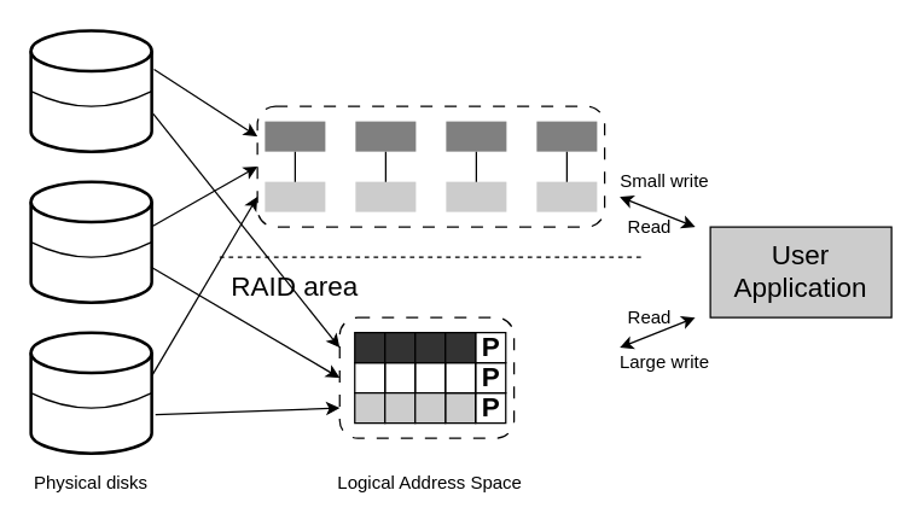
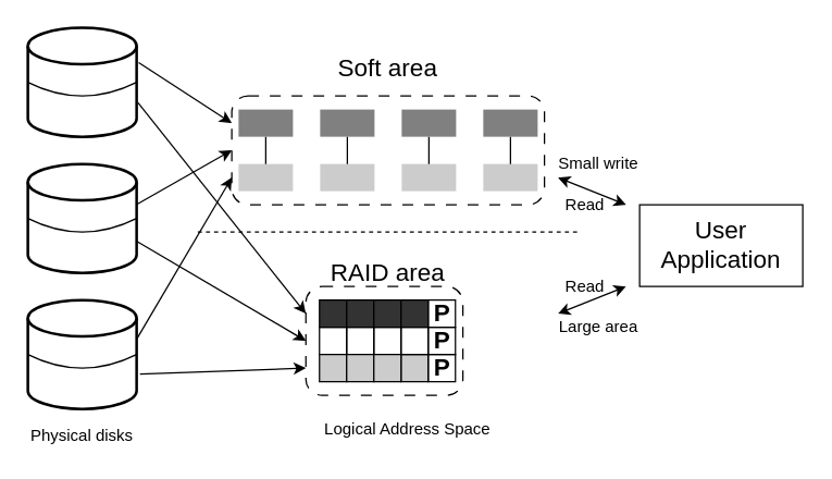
+ <mxCell id="20" value="Soft area" style="rounded=0;whiteSpace=wrap;html=1;fillColor=none;strokeColor=none;fontSize=18;" vertex="1" parent="1"><mxGeometry x="244.5" y="40" width="80" height="20" as="geometry" /></mxCell>
- <mxCell id="46" value="User Application" style="rounded=0;whiteSpace=wrap;html=1;fontSize=18;fillColor=#cccccc;" vertex="1" parent="1"><mxGeometry x="470" y="150" width="120" height="60" as="geometry" /></mxCell>
+ <mxCell id="46" value="User Application" style="rounded=0;whiteSpace=wrap;html=1;fontSize=18;" vertex="1" parent="1"><mxGeometry x="470" y="150" width="120" height="60" as="geometry" /></mxCell>
- <mxCell id="25" value="RAID area" style="rounded=0;whiteSpace=wrap;html=1;fillColor=none;strokeColor=none;fontSize=18;" vertex="1" parent="1"><mxGeometry x="144.5" y="180" width="100" height="20" as="geometry" /></mxCell>
+ <mxCell id="25" value="RAID area" style="rounded=0;whiteSpace=wrap;html=1;fillColor=none;strokeColor=none;fontSize=18;" vertex="1" parent="1"><mxGeometry x="234.5" y="190" width="100" height="20" as="geometry" /></mxCell>
- <mxCell id="50" value="Large write" style="rounded=0;whiteSpace=wrap;html=1;fillColor=none;strokeColor=none;" vertex="1" parent="1"><mxGeometry x="400" y="230" width="80" height="20" as="geometry" /></mxCell>
+ <mxCell id="50" value="Large area" style="rounded=0;whiteSpace=wrap;html=1;fillColor=none;strokeColor=none;" vertex="1" parent="1"><mxGeometry x="400" y="230" width="80" height="20" as="geometry" /></mxCell>
- <mxCell id="54" value="Logical Address Space" style="rounded=0;whiteSpace=wrap;html=1;fillColor=none;strokeColor=none;" vertex="1" parent="1"><mxGeometry x="222" y="310" width="125" height="20" as="geometry" /></mxCell>
+ <mxCell id="54" value="Logical Address Space" style="rounded=0;whiteSpace=wrap;html=1;fillColor=none;strokeColor=none;" vertex="1" parent="1"><mxGeometry x="237" y="305" width="125" height="20" as="geometry" /></mxCell>
